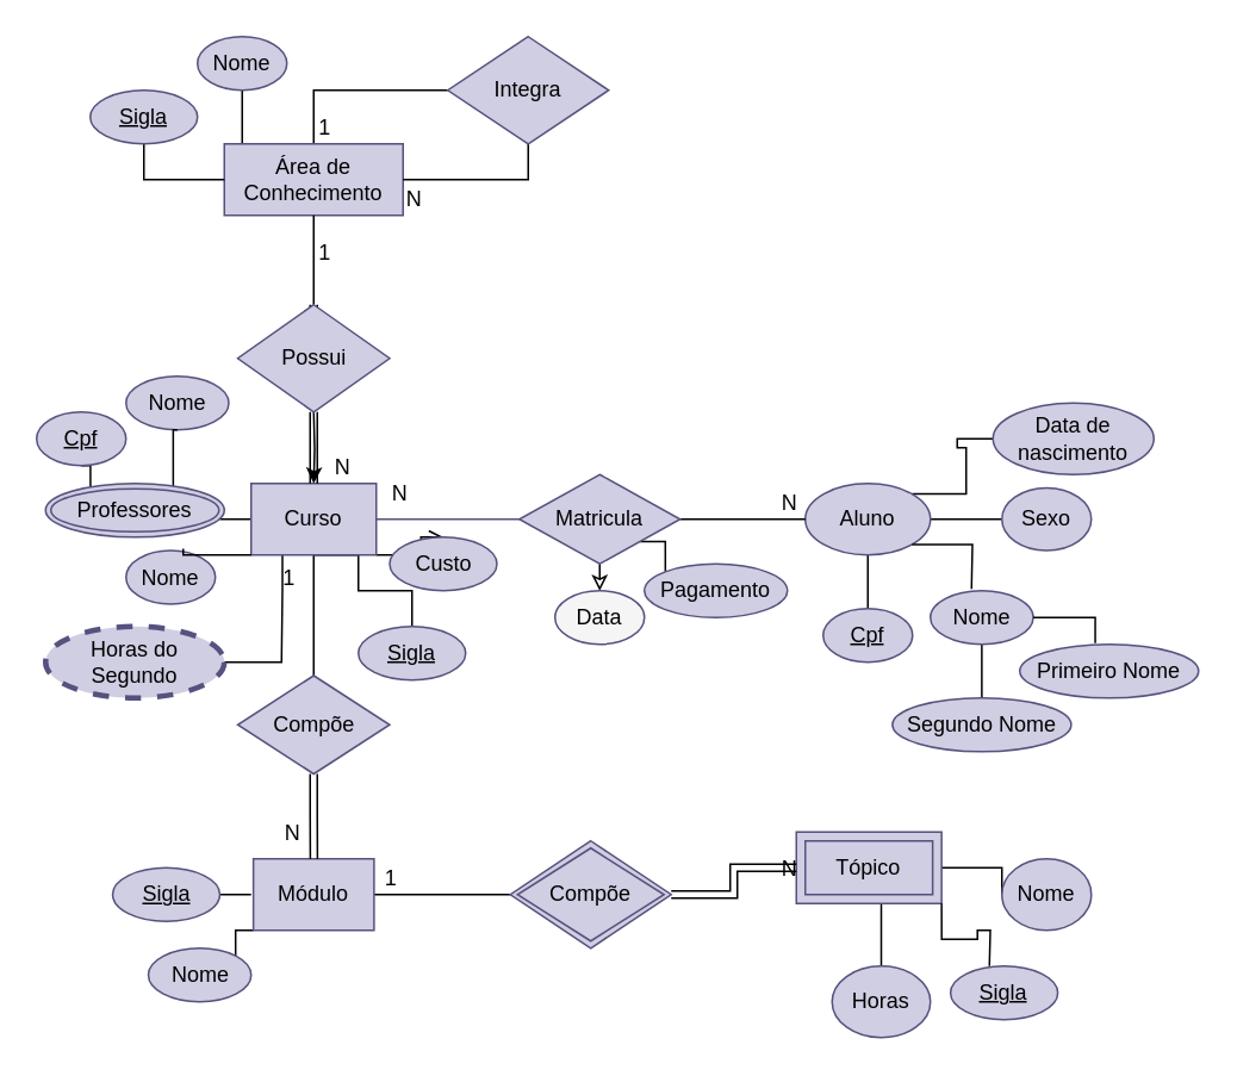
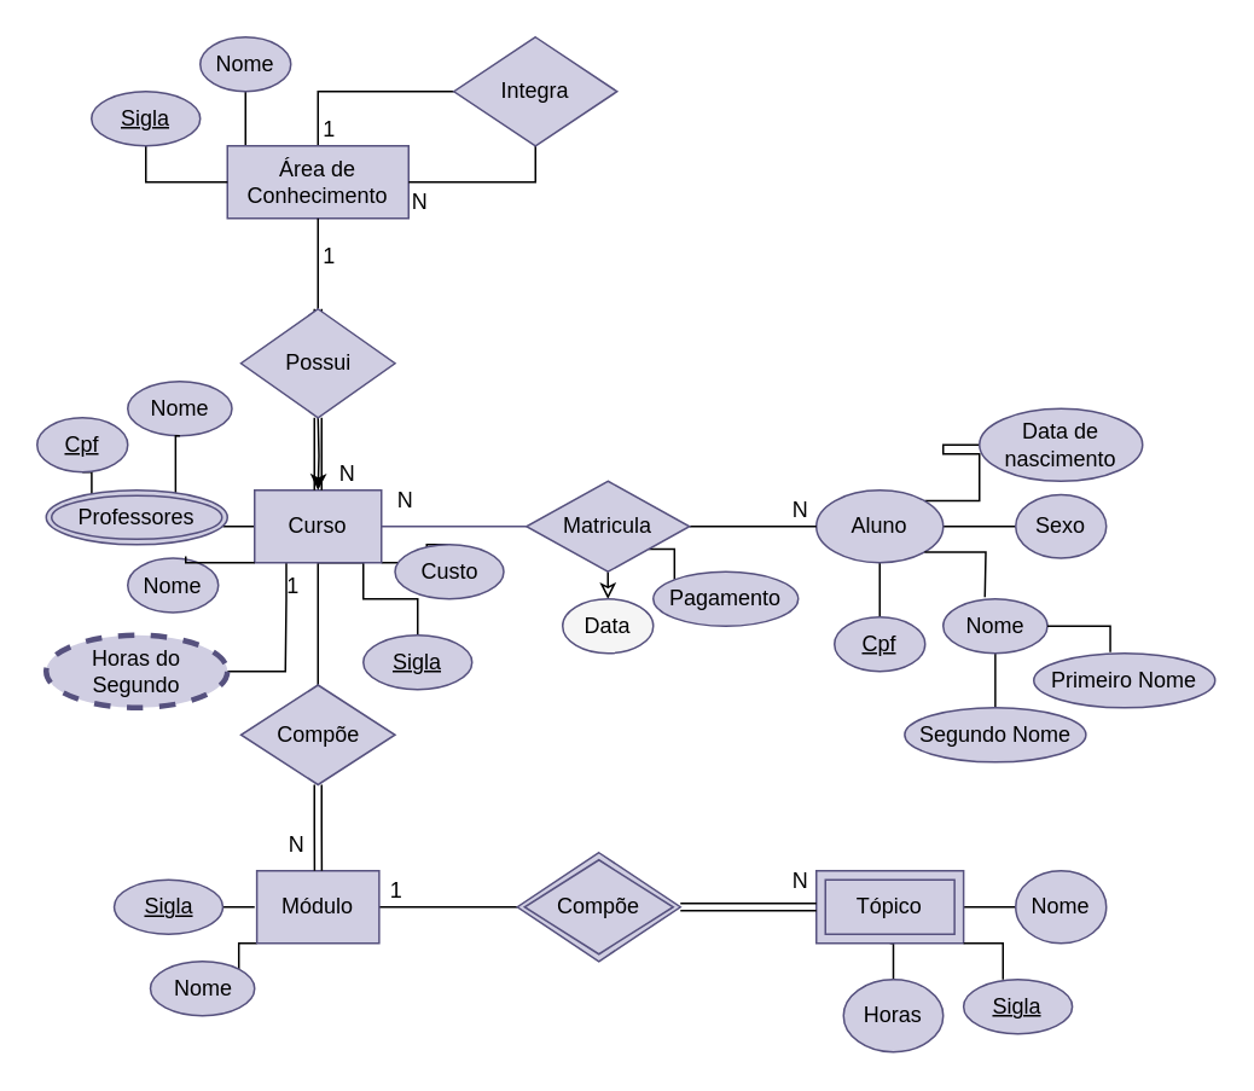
- <mxCell id="55" value="Data de nascimento" style="ellipse;whiteSpace=wrap;html=1;align=center;fillColor=#d0cee2;strokeColor=#56517e;" parent="1" vertex="1"><mxGeometry x="555" y="225" width="90" height="40" as="geometry" /></mxCell>
+ <mxCell id="55" value="Data de nascimento" style="ellipse;whiteSpace=wrap;html=1;align=center;fillColor=#d0cee2;strokeColor=#56517e;" parent="1" vertex="1"><mxGeometry x="540" y="225" width="90" height="40" as="geometry" /></mxCell>
- <mxCell id="4" style="edgeStyle=orthogonalEdgeStyle;rounded=0;orthogonalLoop=1;jettySize=auto;html=1;exitX=1;exitY=1;exitDx=0;exitDy=0;entryX=0.5;entryY=0;entryDx=0;entryDy=0;strokeColor=light-dark(#000000,#4D4D4D);endArrow=open;endFill=0;" parent="1" source="10" target="30" edge="1"><mxGeometry relative="1" as="geometry"><Array as="points"><mxPoint x="235" y="310" /></Array></mxGeometry></mxCell>
+ <mxCell id="4" style="edgeStyle=orthogonalEdgeStyle;rounded=0;orthogonalLoop=1;jettySize=auto;html=1;exitX=1;exitY=1;exitDx=0;exitDy=0;entryX=0.5;entryY=0;entryDx=0;entryDy=0;strokeColor=light-dark(#000000,#4D4D4D);endArrow=none;endFill=0;" parent="1" source="10" target="30" edge="1"><mxGeometry relative="1" as="geometry"><Array as="points"><mxPoint x="235" y="310" /></Array></mxGeometry></mxCell>
- <mxCell id="68" value="Tópico" style="shape=ext;margin=3;double=1;whiteSpace=wrap;html=1;align=center;fillColor=#d0cee2;strokeColor=#56517e;" parent="1" vertex="1"><mxGeometry x="445" y="465" width="81.25" height="40" as="geometry" /></mxCell>
+ <mxCell id="68" value="Tópico" style="shape=ext;margin=3;double=1;whiteSpace=wrap;html=1;align=center;fillColor=#d0cee2;strokeColor=#56517e;" parent="1" vertex="1"><mxGeometry x="450" y="480" width="81.25" height="40" as="geometry" /></mxCell>
